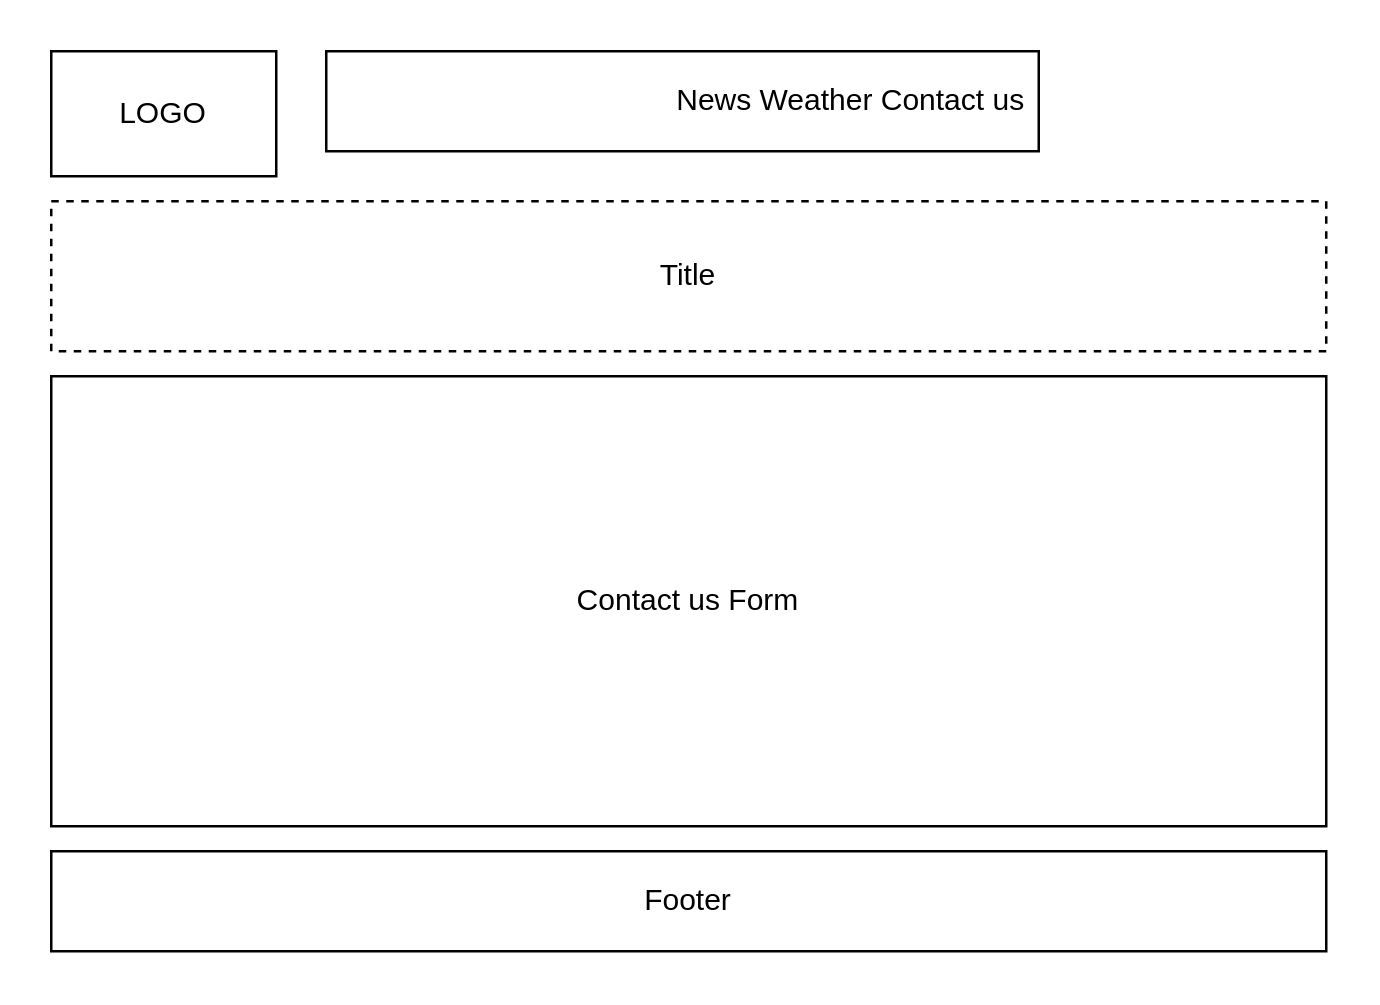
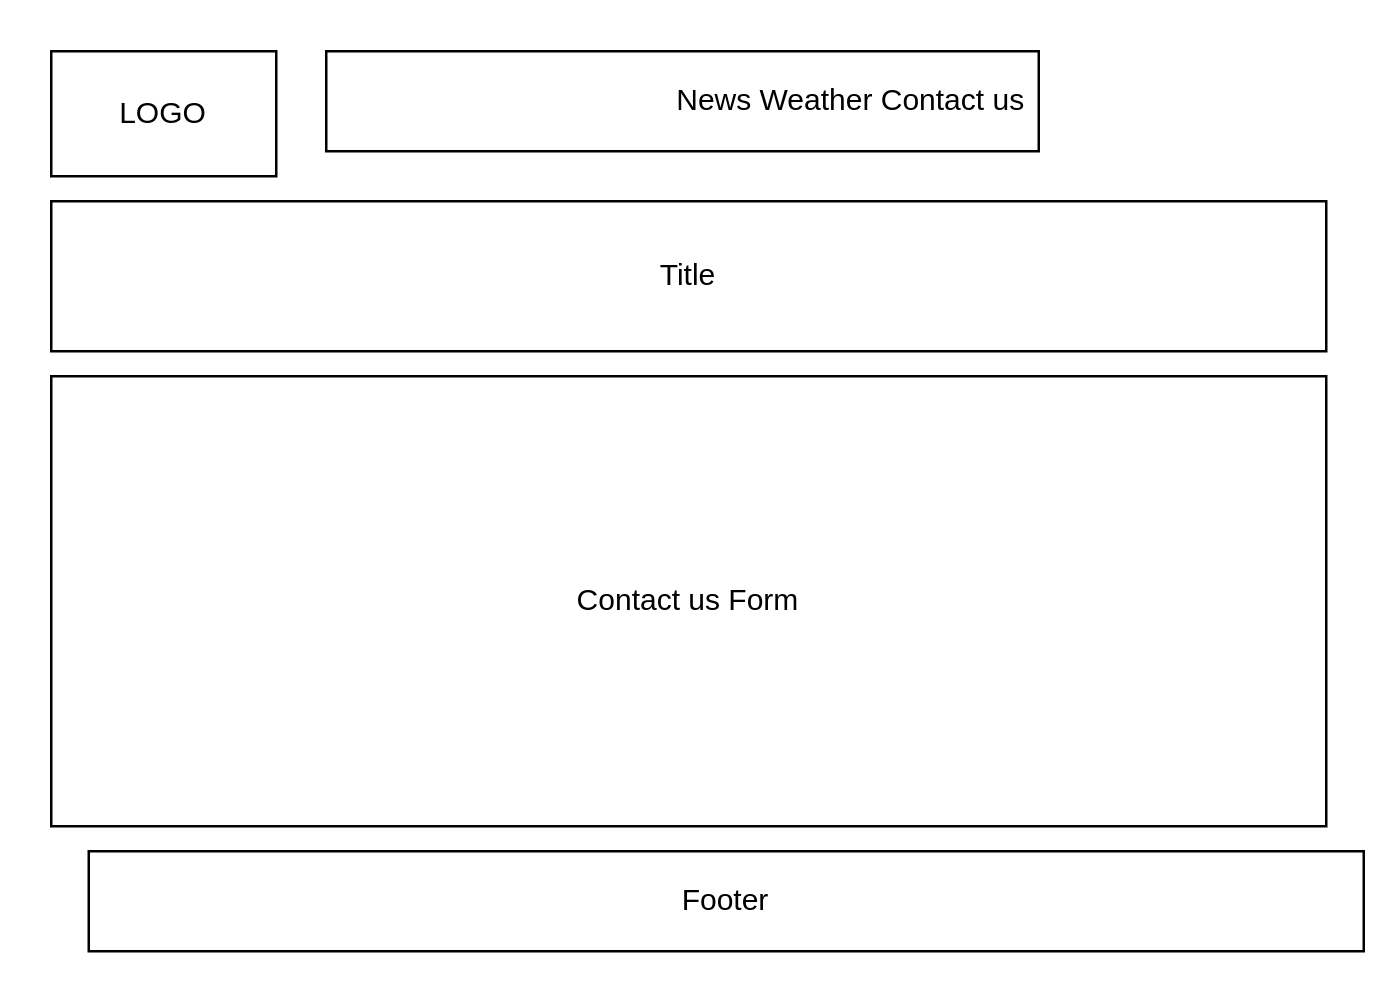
- <mxCell id="4" value="Title" style="rounded=0;whiteSpace=wrap;html=1;align=center;dashed=1;" vertex="1" parent="1"><mxGeometry x="20" y="80" width="510" height="60" as="geometry" /></mxCell>
+ <mxCell id="4" value="Title" style="rounded=0;whiteSpace=wrap;html=1;align=center;" vertex="1" parent="1"><mxGeometry x="20" y="80" width="510" height="60" as="geometry" /></mxCell>
- <mxCell id="6" value="Footer" style="rounded=0;whiteSpace=wrap;html=1;align=center;" vertex="1" parent="1"><mxGeometry x="20" y="340" width="510" height="40" as="geometry" /></mxCell>
+ <mxCell id="6" value="Footer" style="rounded=0;whiteSpace=wrap;html=1;align=center;" vertex="1" parent="1"><mxGeometry x="35" y="340" width="510" height="40" as="geometry" /></mxCell>
